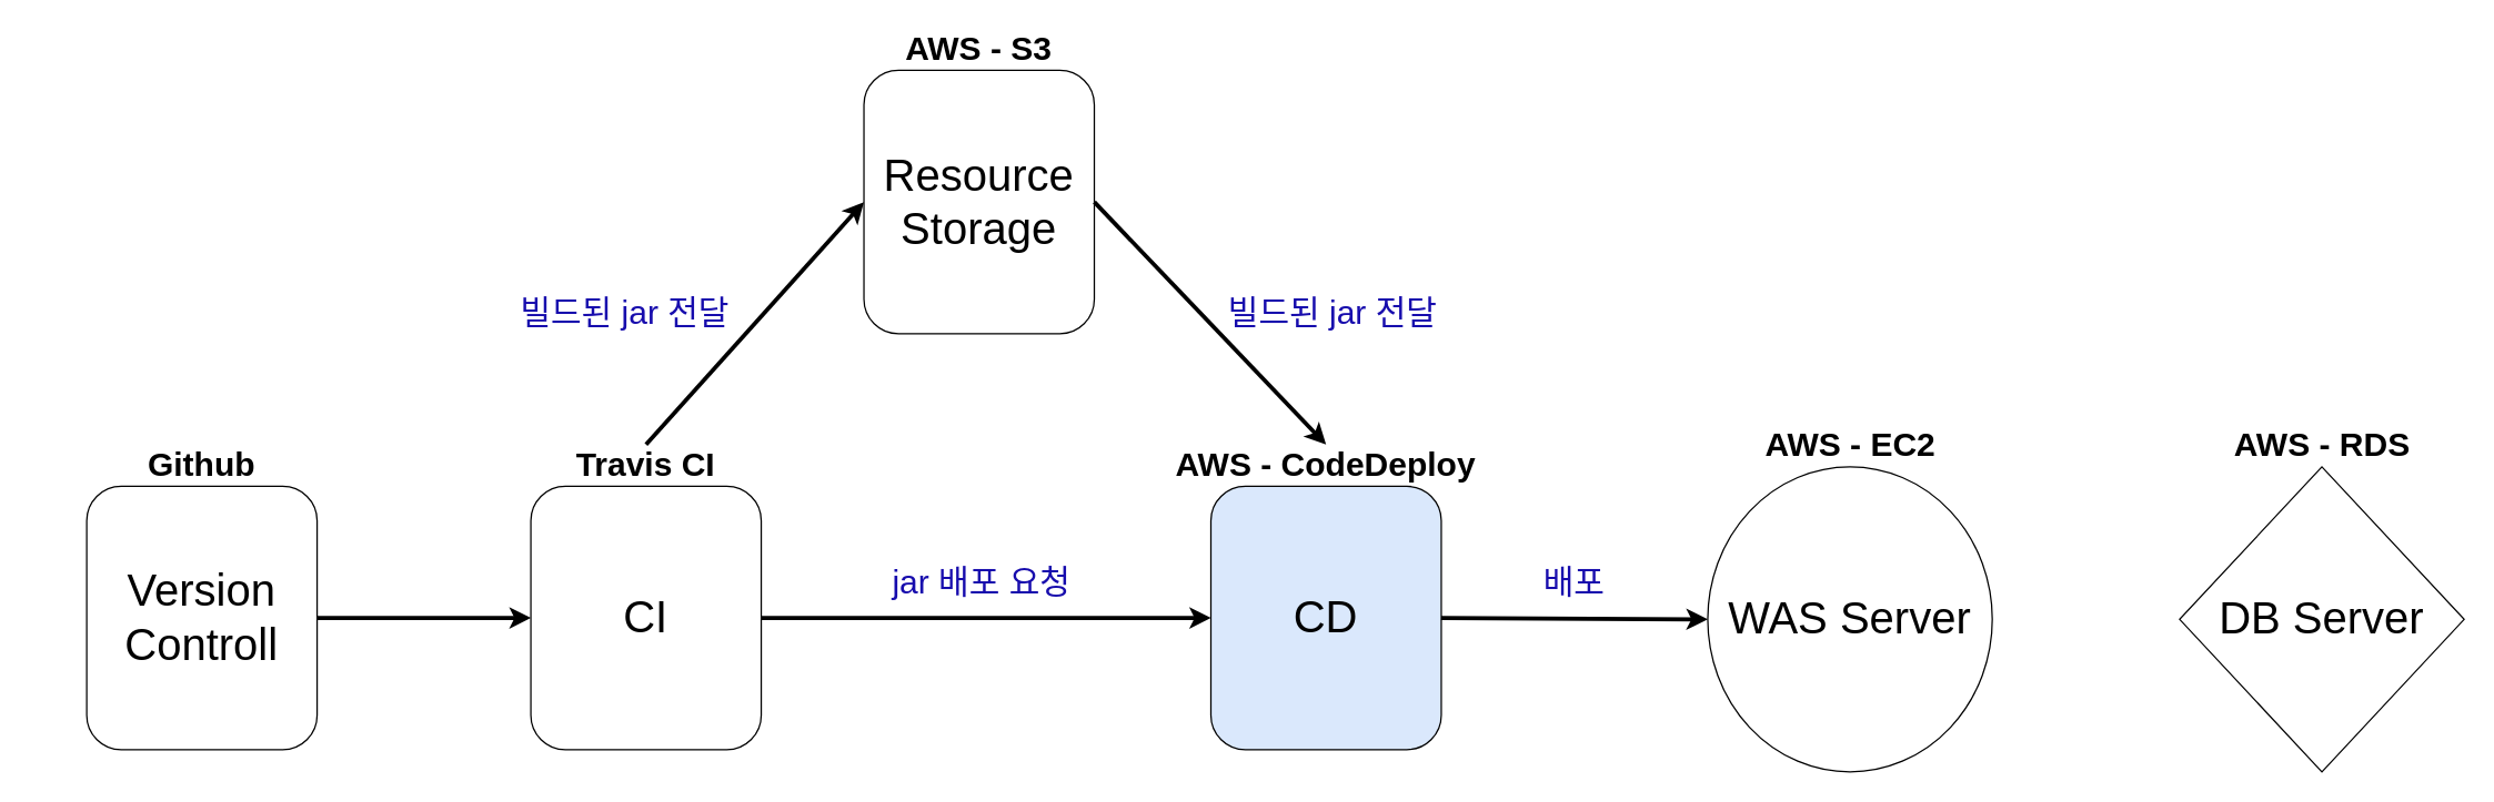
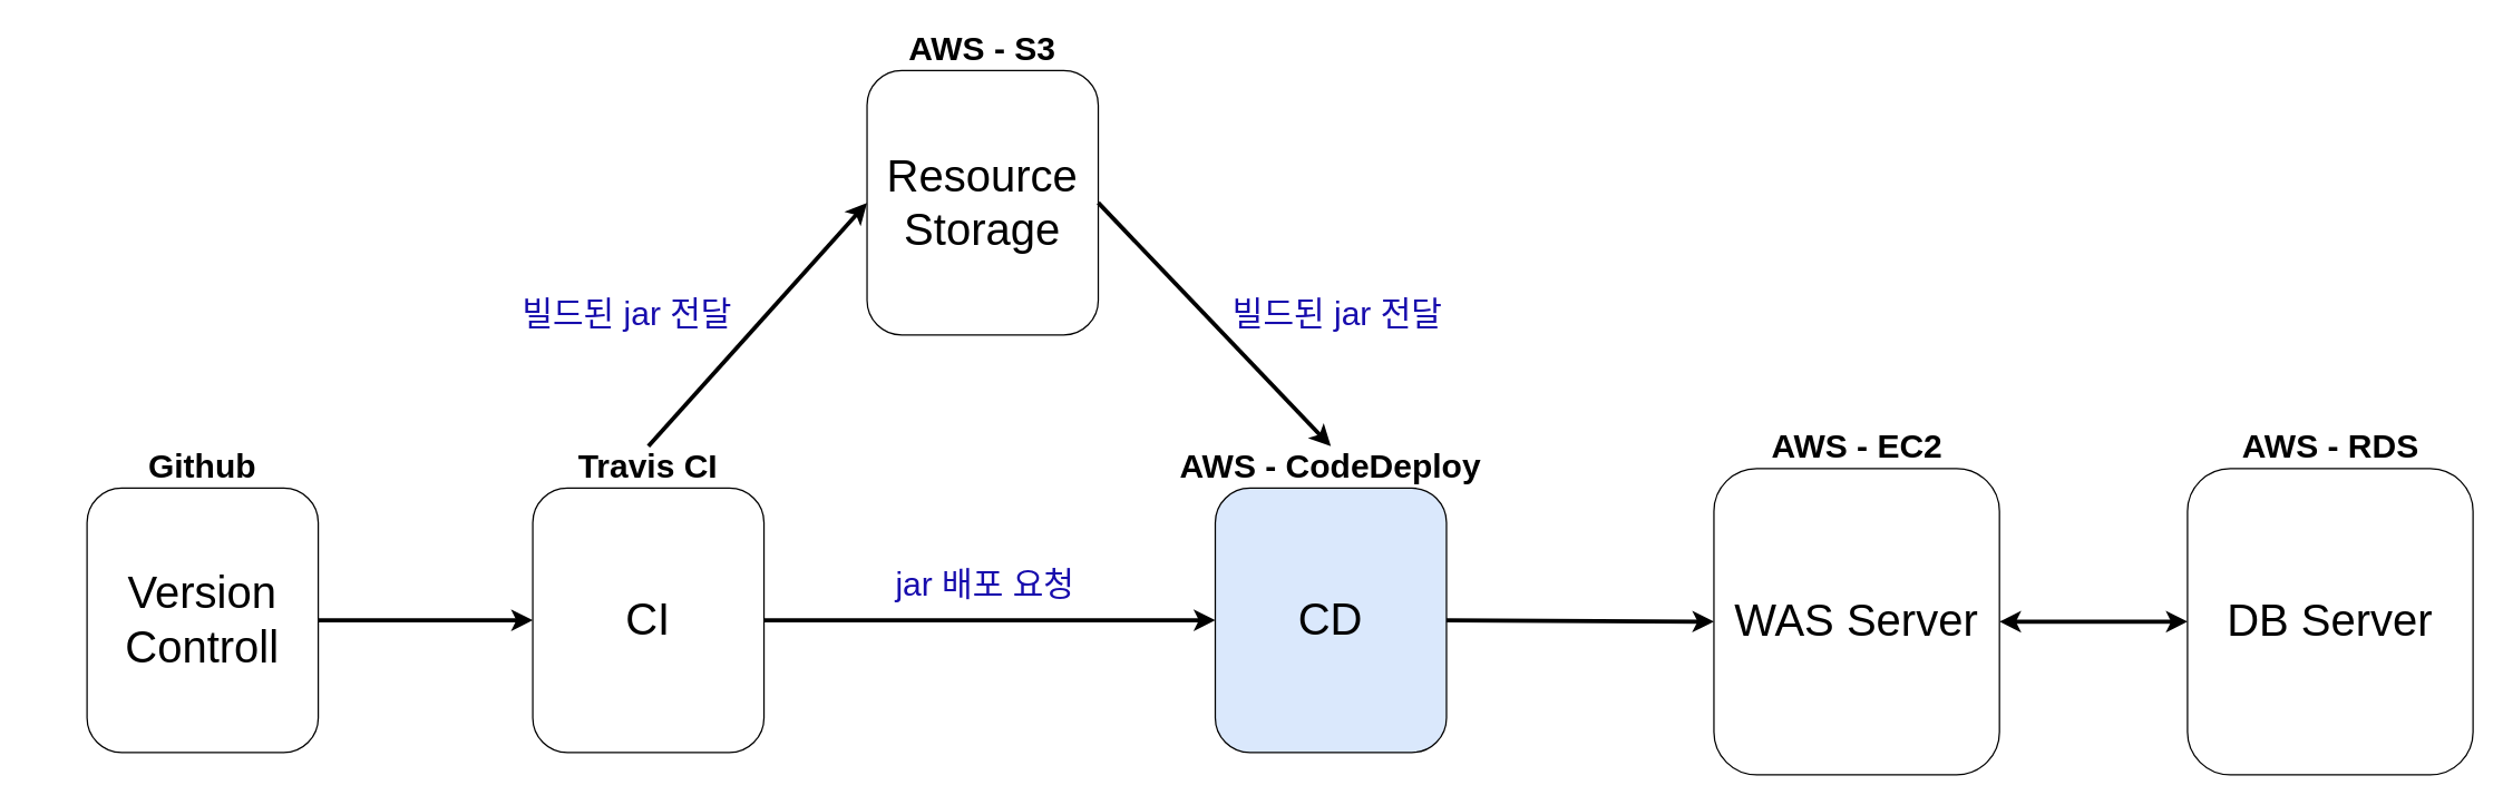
- <mxCell id="23" value="&lt;font color=&quot;#170cad&quot;&gt;&lt;span style=&quot;font-size: 24px&quot;&gt;배포&lt;/span&gt;&lt;/font&gt;" style="text;html=1;strokeColor=none;fillColor=none;align=center;verticalAlign=middle;whiteSpace=wrap;rounded=0;" vertex="1" parent="1"><mxGeometry x="1080" y="400" width="107.5" height="40" as="geometry" /></mxCell>
- <mxCell id="7" value="&lt;font style=&quot;font-size: 32px&quot;&gt;WAS Server&lt;/font&gt;" style="ellipse;whiteSpace=wrap;html=1;" vertex="1" parent="1"><mxGeometry x="1230" y="336" width="205" height="220" as="geometry" /></mxCell>
+ <mxCell id="7" value="&lt;font style=&quot;font-size: 32px&quot;&gt;WAS Server&lt;/font&gt;" style="rounded=1;whiteSpace=wrap;html=1;" vertex="1" parent="1"><mxGeometry x="1230" y="336" width="205" height="220" as="geometry" /></mxCell>
+ <mxCell id="18" value="" style="endArrow=classic;html=1;exitX=1;exitY=0.5;exitDx=0;exitDy=0;entryX=0;entryY=0.5;entryDx=0;entryDy=0;strokeWidth=3;startArrow=classic;startFill=1;" edge="1" parent="1" source="7" target="3"><mxGeometry width="50" height="50" relative="1" as="geometry"><mxPoint x="1048" y="455" as="sourcePoint" /><mxPoint x="1240" y="456" as="targetPoint" /></mxGeometry></mxCell>
- <mxCell id="3" value="&lt;font style=&quot;font-size: 32px&quot;&gt;DB Server&lt;/font&gt;" style="rhombus;whiteSpace=wrap;html=1;" vertex="1" parent="1"><mxGeometry x="1570" y="336" width="205" height="220" as="geometry" /></mxCell>
+ <mxCell id="3" value="&lt;font style=&quot;font-size: 32px&quot;&gt;DB Server&lt;/font&gt;" style="rounded=1;whiteSpace=wrap;html=1;" vertex="1" parent="1"><mxGeometry x="1570" y="336" width="205" height="220" as="geometry" /></mxCell>
